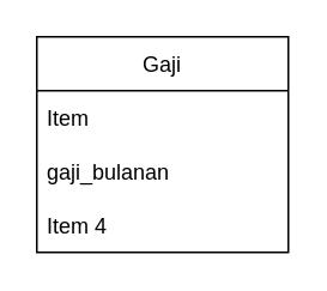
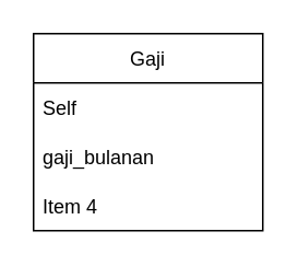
- <mxCell id="3" value="Item" style="text;strokeColor=none;fillColor=none;align=left;verticalAlign=middle;spacingLeft=4;spacingRight=4;overflow=hidden;points=[[0,0.5],[1,0.5]];portConstraint=eastwest;rotatable=0;" vertex="1" parent="2"><mxGeometry y="30" width="140" height="30" as="geometry" /></mxCell>
+ <mxCell id="3" value="Self" style="text;strokeColor=none;fillColor=none;align=left;verticalAlign=middle;spacingLeft=4;spacingRight=4;overflow=hidden;points=[[0,0.5],[1,0.5]];portConstraint=eastwest;rotatable=0;" vertex="1" parent="2"><mxGeometry y="30" width="140" height="30" as="geometry" /></mxCell>
